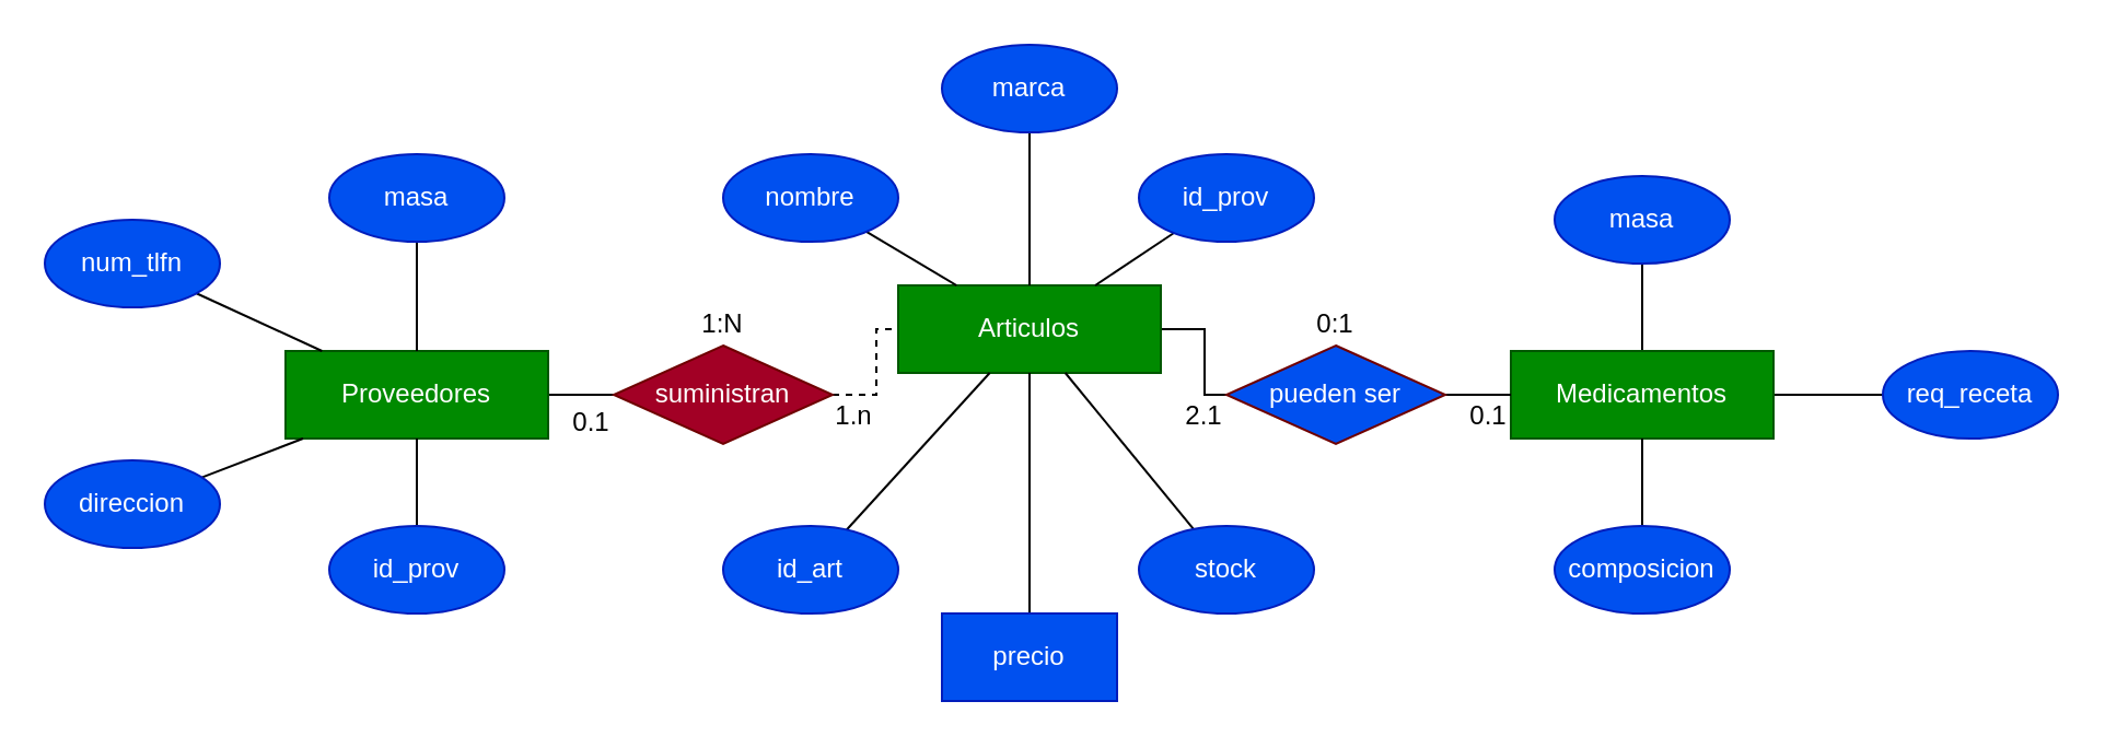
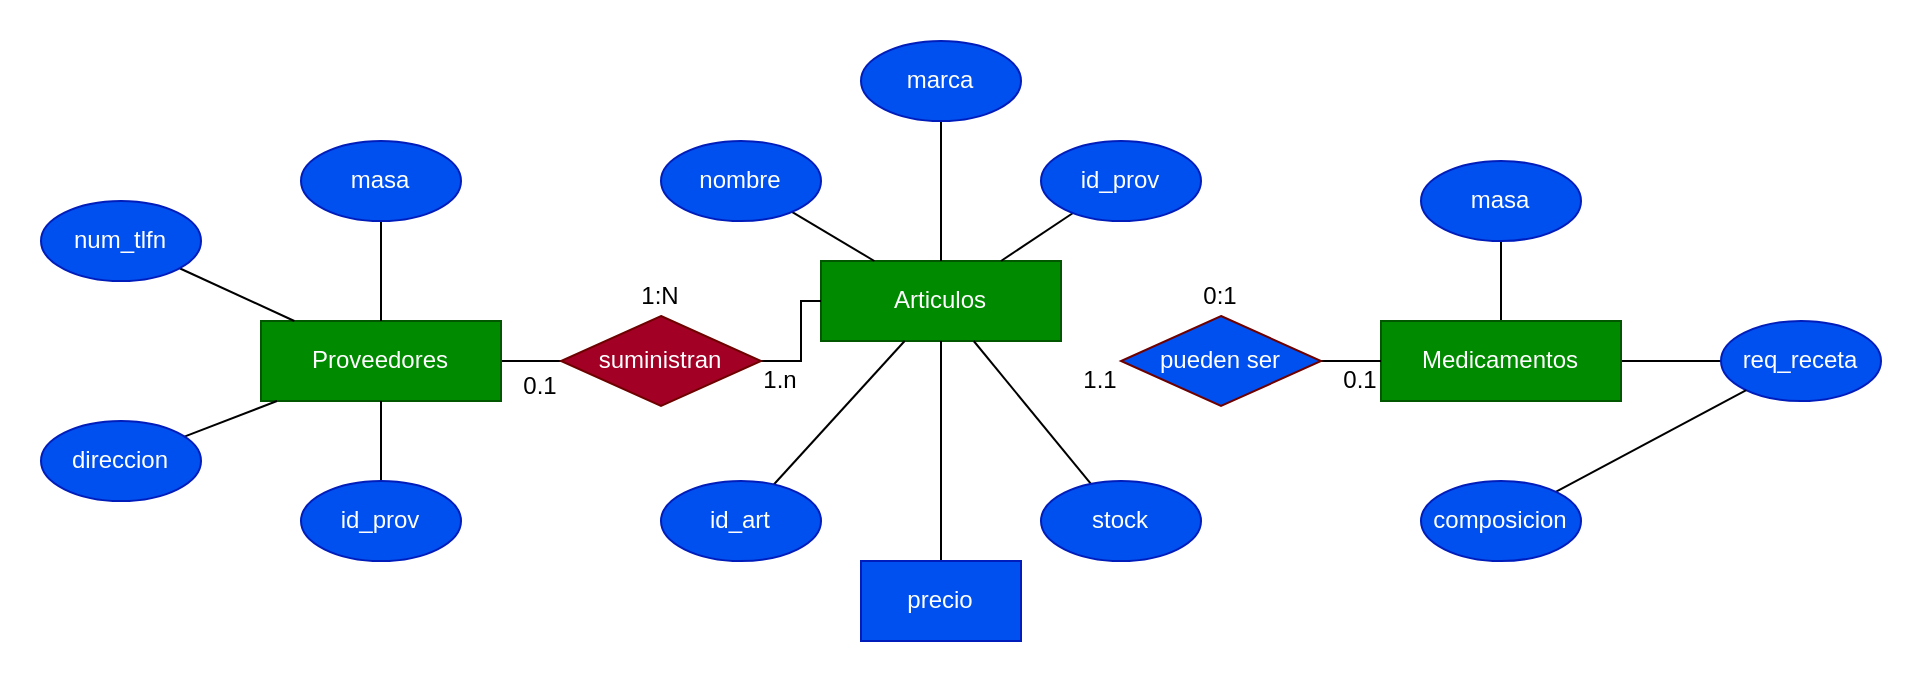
- <mxCell id="4" style="edgeStyle=orthogonalEdgeStyle;rounded=0;orthogonalLoop=1;jettySize=auto;html=1;endArrow=none;endFill=0;" parent="1" source="5" target="12" edge="1"><mxGeometry relative="1" as="geometry" /></mxCell>
- <mxCell id="9" style="edgeStyle=orthogonalEdgeStyle;rounded=0;orthogonalLoop=1;jettySize=auto;html=1;endArrow=none;endFill=0;dashed=1;" parent="1" source="10" target="5" edge="1"><mxGeometry relative="1" as="geometry" /></mxCell>
+ <mxCell id="9" style="edgeStyle=orthogonalEdgeStyle;rounded=0;orthogonalLoop=1;jettySize=auto;html=1;endArrow=none;endFill=0;" parent="1" source="10" target="5" edge="1"><mxGeometry relative="1" as="geometry" /></mxCell>
- <mxCell id="41" value="2.1" style="text;html=1;strokeColor=none;fillColor=none;align=center;verticalAlign=middle;whiteSpace=wrap;rounded=0;" vertex="1" parent="1"><mxGeometry x="530" y="180" width="40" height="20" as="geometry" /></mxCell>
+ <mxCell id="41" value="1.1" style="text;html=1;strokeColor=none;fillColor=none;align=center;verticalAlign=middle;whiteSpace=wrap;rounded=0;" vertex="1" parent="1"><mxGeometry x="530" y="180" width="40" height="20" as="geometry" /></mxCell>
- <mxCell id="35" style="edgeStyle=none;rounded=0;orthogonalLoop=1;jettySize=auto;html=1;endArrow=none;endFill=0;" edge="1" parent="1" source="36" target="8"><mxGeometry relative="1" as="geometry" /></mxCell>
+ <mxCell id="35" style="edgeStyle=none;rounded=0;orthogonalLoop=1;jettySize=auto;html=1;endArrow=none;endFill=0;" edge="1" parent="1" source="36" target="34"><mxGeometry relative="1" as="geometry" /></mxCell>
